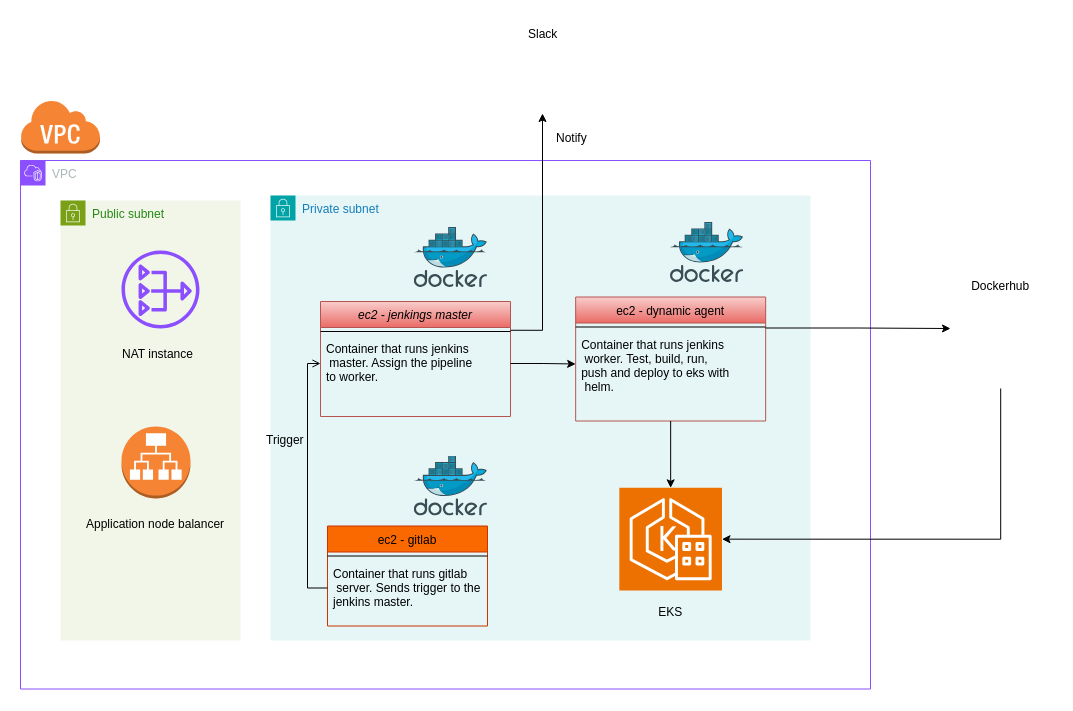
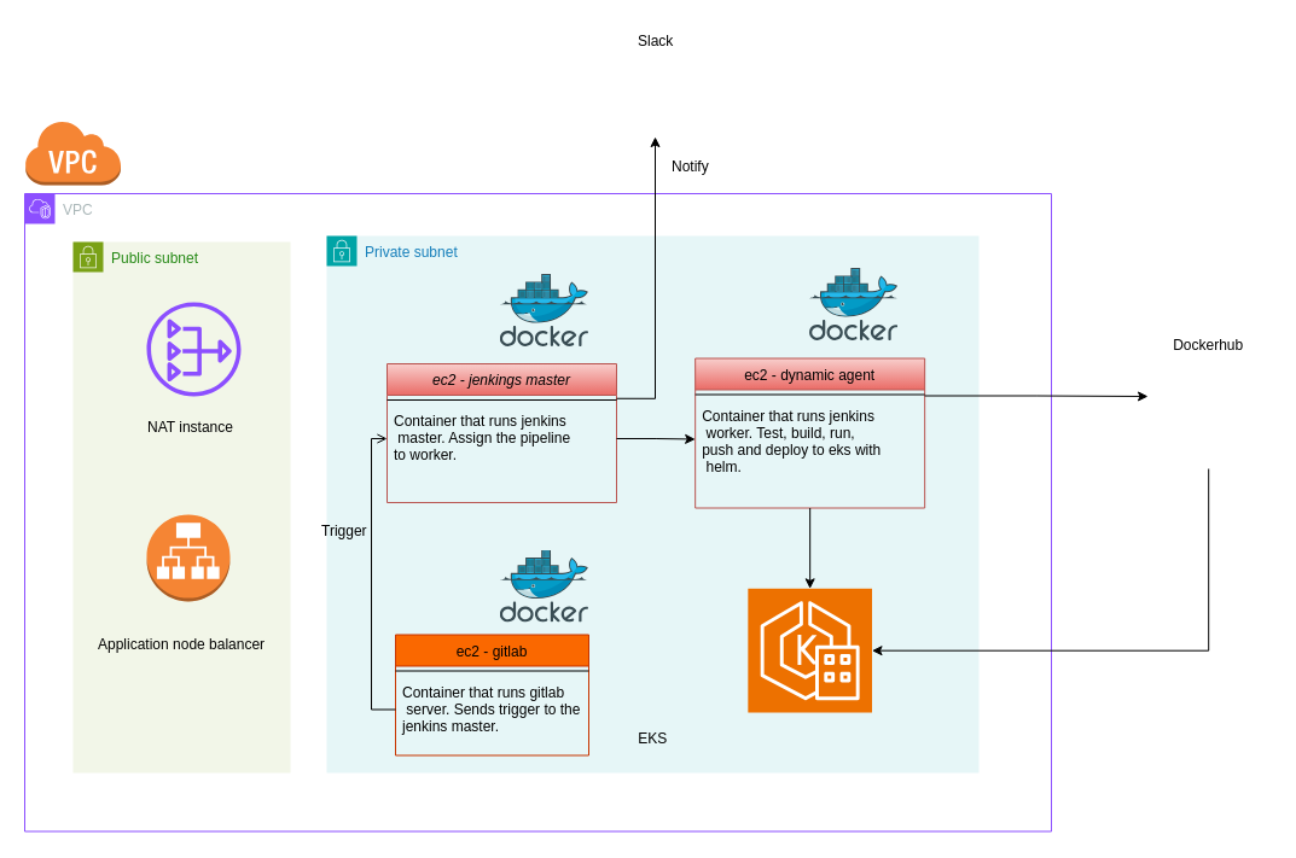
- <mxCell id="30" value="Application node balancer&#10;" style="text;align=left;verticalAlign=top;spacingLeft=4;spacingRight=4;overflow=hidden;rotatable=0;points=[[0,0.5],[1,0.5]];portConstraint=eastwest;" parent="27" vertex="1"><mxGeometry x="20.0" y="310" width="160" height="56" as="geometry" /></mxCell>
+ <mxCell id="30" value="Application node balancer&#10;" style="text;align=left;verticalAlign=top;spacingLeft=4;spacingRight=4;overflow=hidden;rotatable=0;points=[[0,0.5],[1,0.5]];portConstraint=eastwest;" parent="27" vertex="1"><mxGeometry x="15" y="320" width="160" height="56" as="geometry" /></mxCell>
- <mxCell id="25" value="EKS" style="text;align=center;verticalAlign=top;spacingLeft=4;spacingRight=4;overflow=hidden;rotatable=0;points=[[0,0.5],[1,0.5]];portConstraint=eastwest;" parent="5" vertex="1"><mxGeometry x="355.16" y="402.5" width="90" height="28" as="geometry" /></mxCell>
+ <mxCell id="25" value="EKS" style="text;align=center;verticalAlign=top;spacingLeft=4;spacingRight=4;overflow=hidden;rotatable=0;points=[[0,0.5],[1,0.5]];portConstraint=eastwest;" parent="5" vertex="1"><mxGeometry x="225.16" y="402.5" width="90" height="28" as="geometry" /></mxCell>
